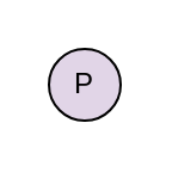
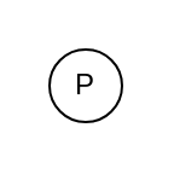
- <mxCell id="2" value="P" style="ellipse;whiteSpace=wrap;html=1;fillColor=#e1d5e7;" vertex="1" parent="1"><mxGeometry x="20" y="20" width="30" height="30" as="geometry" /></mxCell>
+ <mxCell id="2" value="P" style="ellipse;whiteSpace=wrap;html=1;" vertex="1" parent="1"><mxGeometry x="20" y="20" width="30" height="30" as="geometry" /></mxCell>
